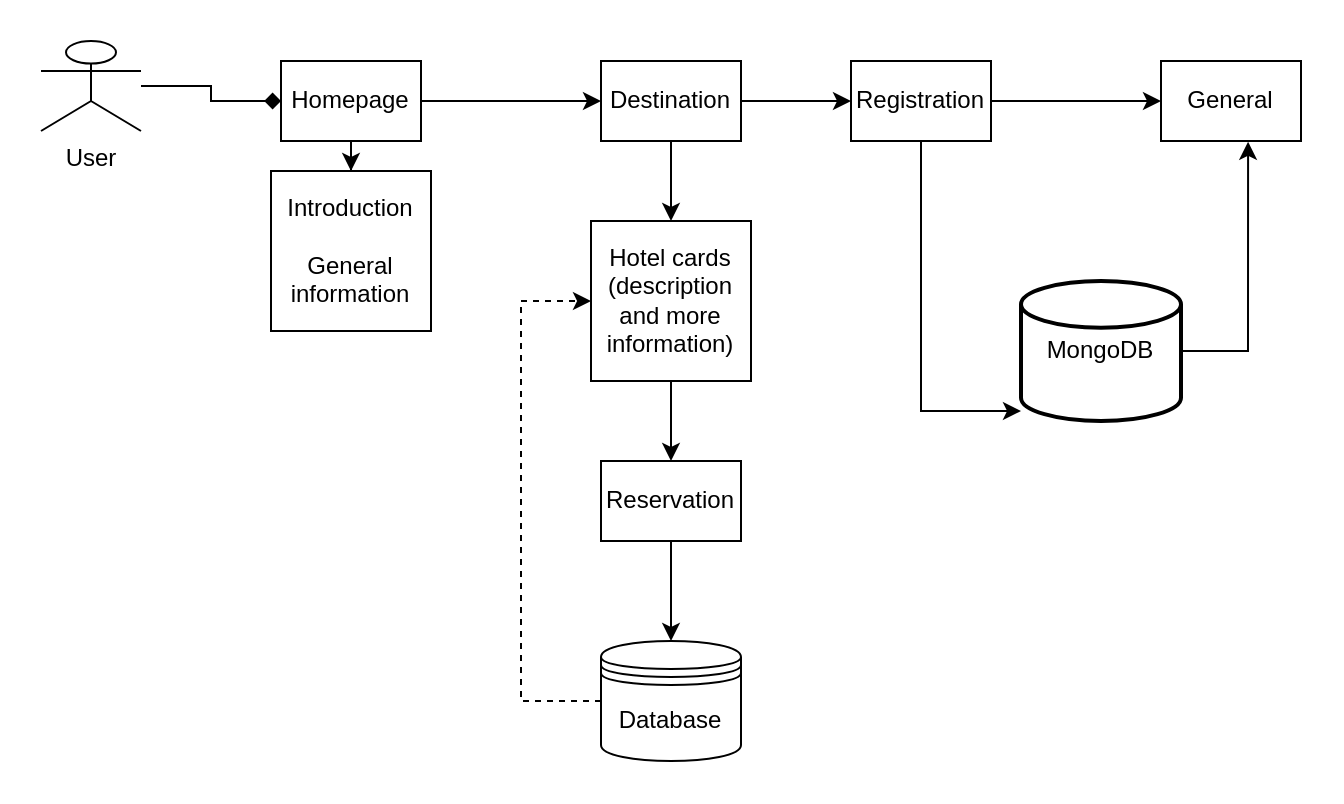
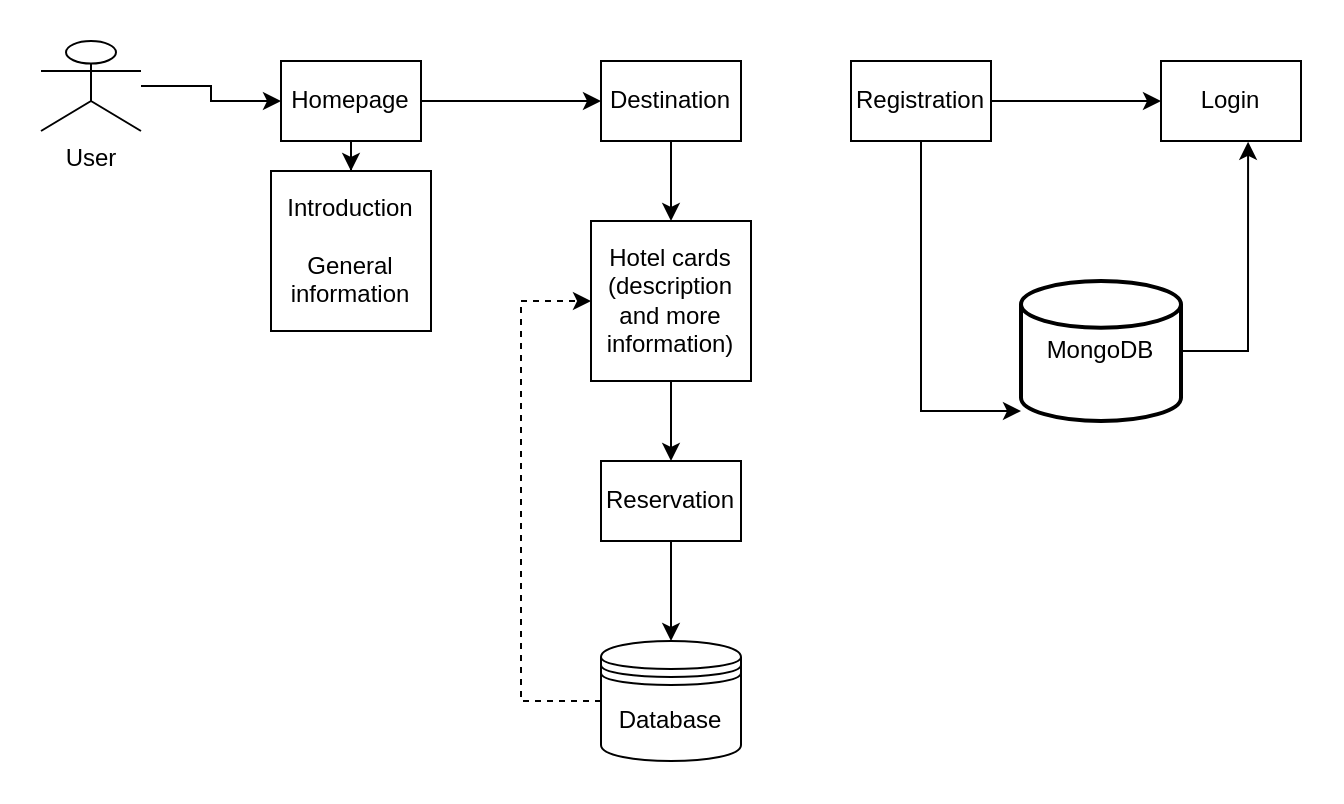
- <mxCell id="2" value="" style="edgeStyle=orthogonalEdgeStyle;rounded=0;orthogonalLoop=1;jettySize=auto;html=1;endArrow=diamond;" parent="1" source="3" target="6" edge="1"><mxGeometry relative="1" as="geometry" /></mxCell>
+ <mxCell id="2" value="" style="edgeStyle=orthogonalEdgeStyle;rounded=0;orthogonalLoop=1;jettySize=auto;html=1;" parent="1" source="3" target="6" edge="1"><mxGeometry relative="1" as="geometry" /></mxCell>
- <mxCell id="7" value="" style="edgeStyle=orthogonalEdgeStyle;rounded=0;orthogonalLoop=1;jettySize=auto;html=1;" parent="1" source="9" target="12" edge="1"><mxGeometry relative="1" as="geometry" /></mxCell>
- <mxCell id="13" value="General" style="rounded=0;whiteSpace=wrap;html=1;" parent="1" vertex="1"><mxGeometry x="580" y="30" width="70" height="40" as="geometry" /></mxCell>
+ <mxCell id="13" value="Login" style="rounded=0;whiteSpace=wrap;html=1;" parent="1" vertex="1"><mxGeometry x="580" y="30" width="70" height="40" as="geometry" /></mxCell>
